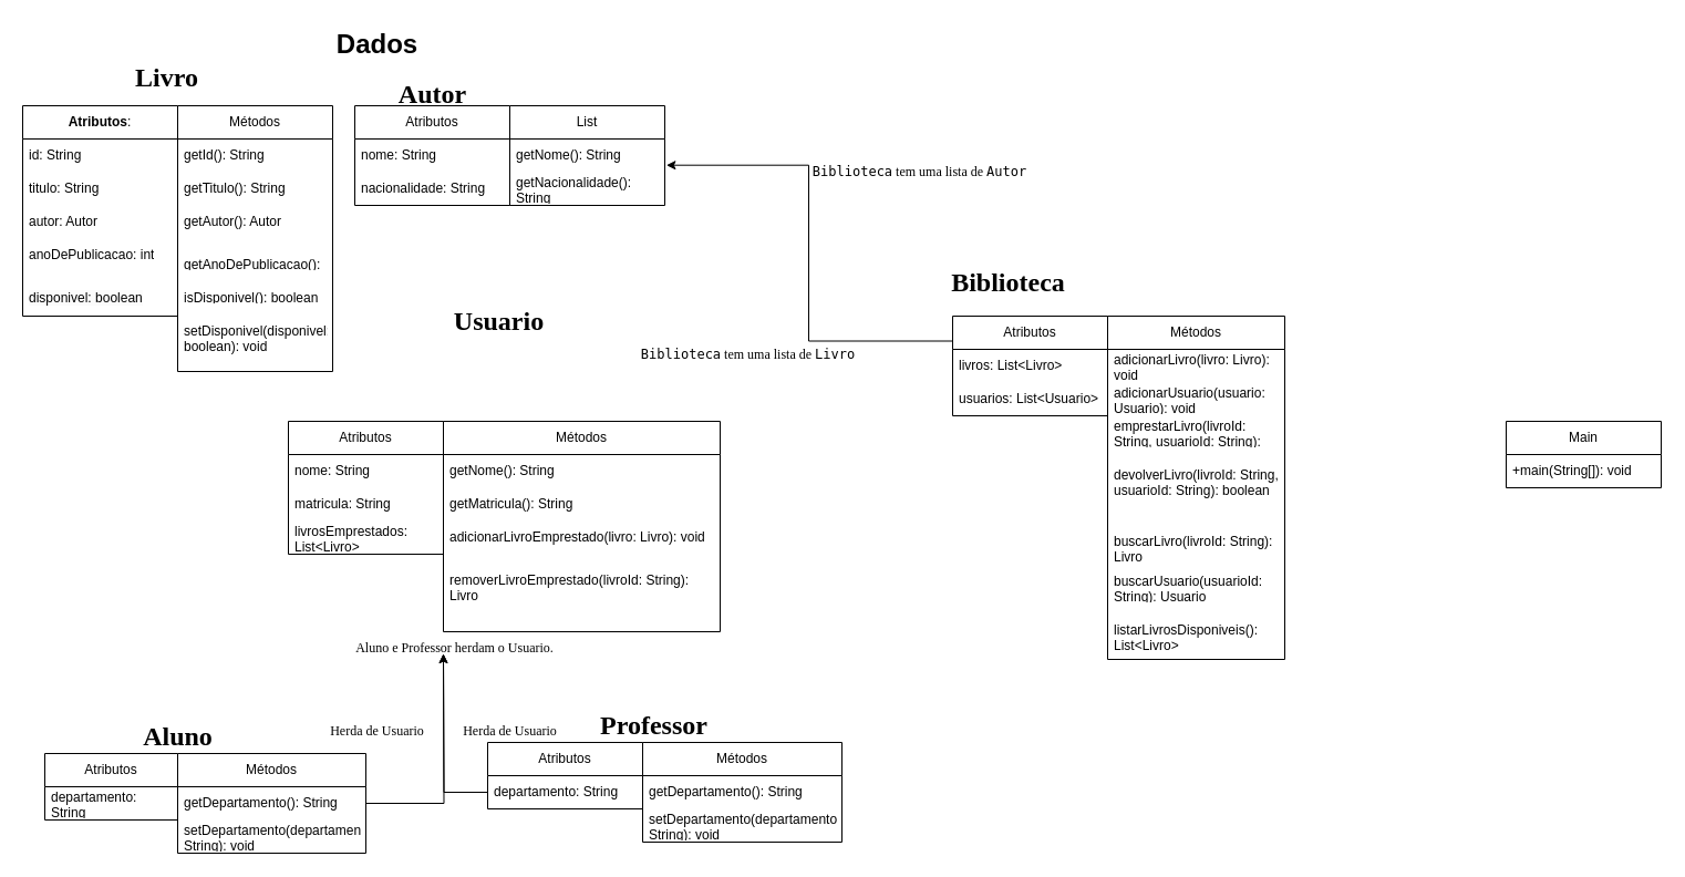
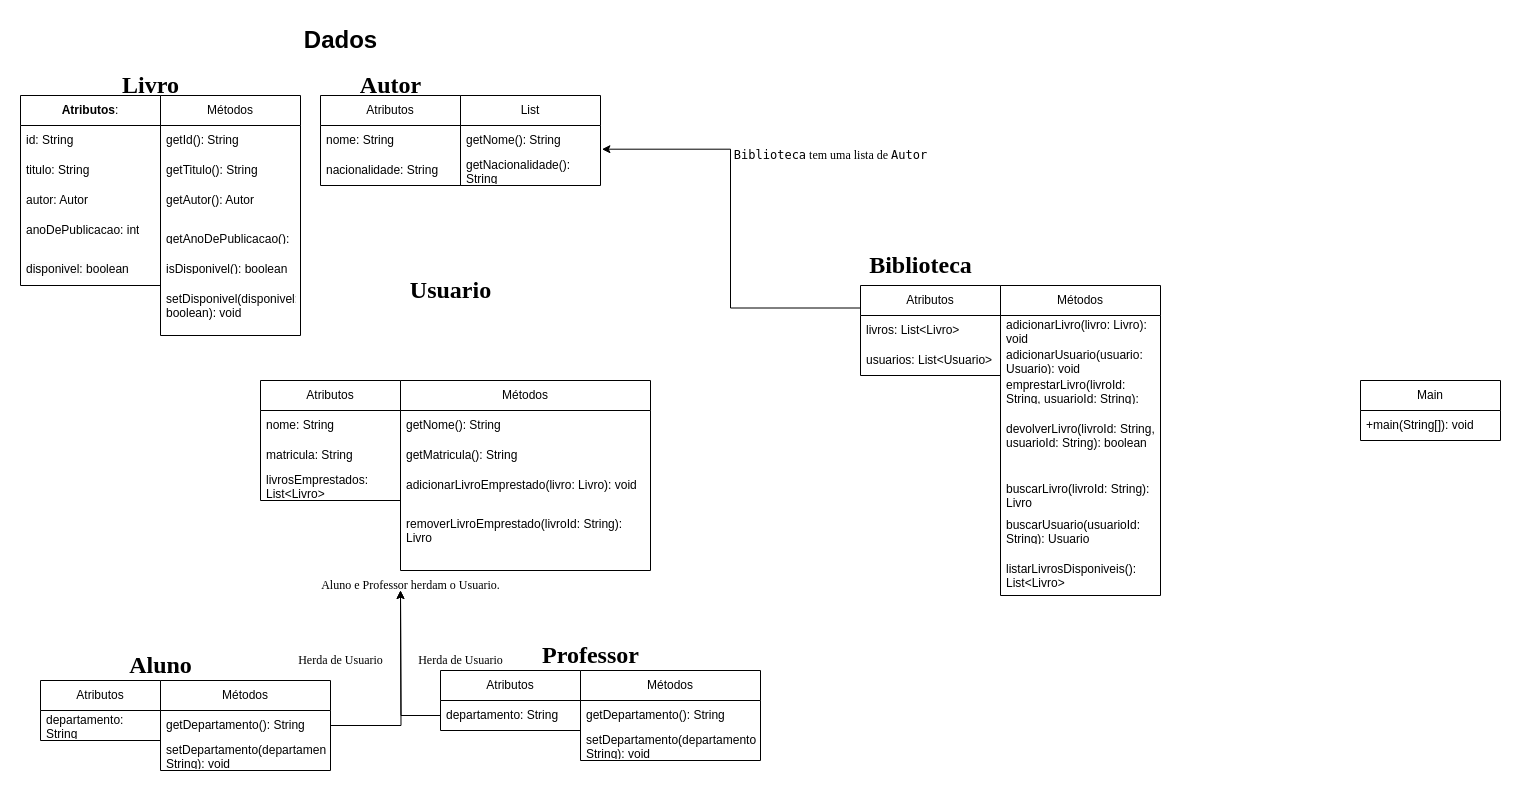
- <mxCell id="15" value="&lt;font face=&quot;Times New Roman&quot;&gt;Livro&lt;/font&gt;" style="text;strokeColor=none;fillColor=none;html=1;fontSize=24;fontStyle=1;verticalAlign=middle;align=center;" vertex="1" parent="1"><mxGeometry x="110" y="60" width="80" height="20" as="geometry" /></mxCell>
+ <mxCell id="15" value="&lt;font face=&quot;Times New Roman&quot;&gt;Livro&lt;/font&gt;" style="text;strokeColor=none;fillColor=none;html=1;fontSize=24;fontStyle=1;verticalAlign=middle;align=center;" vertex="1" parent="1"><mxGeometry x="110" y="75" width="80" height="20" as="geometry" /></mxCell>
- <mxCell id="54" value="&lt;font face=&quot;Times New Roman&quot;&gt;Biblioteca&lt;/font&gt;" style="text;strokeColor=none;fillColor=none;html=1;fontSize=24;fontStyle=1;verticalAlign=middle;align=center;" vertex="1" parent="1"><mxGeometry x="860" y="235" width="100" height="40" as="geometry" /></mxCell>
+ <mxCell id="54" value="&lt;font face=&quot;Times New Roman&quot;&gt;Biblioteca&lt;/font&gt;" style="text;strokeColor=none;fillColor=none;html=1;fontSize=24;fontStyle=1;verticalAlign=middle;align=center;" vertex="1" parent="1"><mxGeometry x="870" y="245" width="100" height="40" as="geometry" /></mxCell>
- <mxCell id="65" value="&lt;code&gt;Biblioteca&lt;/code&gt;&lt;span style=&quot;font-family: &amp;quot;Times New Roman&amp;quot;;&quot;&gt;&amp;nbsp;tem uma lista de&amp;nbsp;&lt;/span&gt;&lt;code&gt;Livro&lt;/code&gt;" style="text;html=1;align=center;verticalAlign=middle;resizable=0;points=[];autosize=1;strokeColor=none;fillColor=none;" vertex="1" parent="1"><mxGeometry x="570" y="305" width="210" height="30" as="geometry" /></mxCell>
